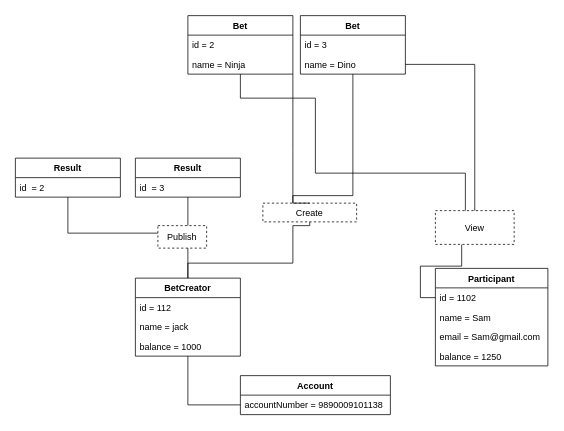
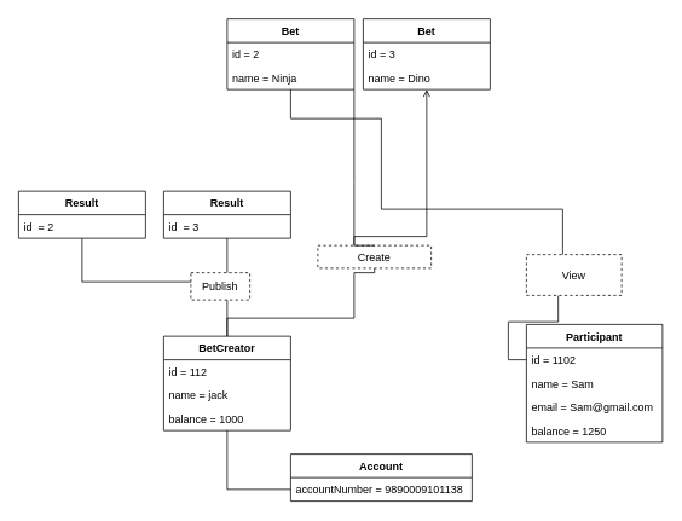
- <mxCell id="5" style="edgeStyle=orthogonalEdgeStyle;rounded=0;orthogonalLoop=1;jettySize=auto;html=1;startArrow=none;endArrow=none;endFill=0;" edge="1" parent="1" source="17" target="16"><mxGeometry relative="1" as="geometry"><Array as="points"><mxPoint x="390" y="260" /><mxPoint x="470" y="260" /><mxPoint x="470" y="115" /></Array></mxGeometry></mxCell>
+ <mxCell id="5" style="edgeStyle=orthogonalEdgeStyle;rounded=0;orthogonalLoop=1;jettySize=auto;html=1;startArrow=none;endArrow=open;endFill=0;" edge="1" parent="1" source="17" target="16"><mxGeometry relative="1" as="geometry"><Array as="points"><mxPoint x="390" y="260" /><mxPoint x="470" y="260" /><mxPoint x="470" y="115" /></Array></mxGeometry></mxCell>
- <mxCell id="27" style="edgeStyle=orthogonalEdgeStyle;rounded=0;orthogonalLoop=1;jettySize=auto;html=1;endArrow=none;endFill=0;" edge="1" parent="1" source="28" target="16"><mxGeometry relative="1" as="geometry" /></mxCell>
